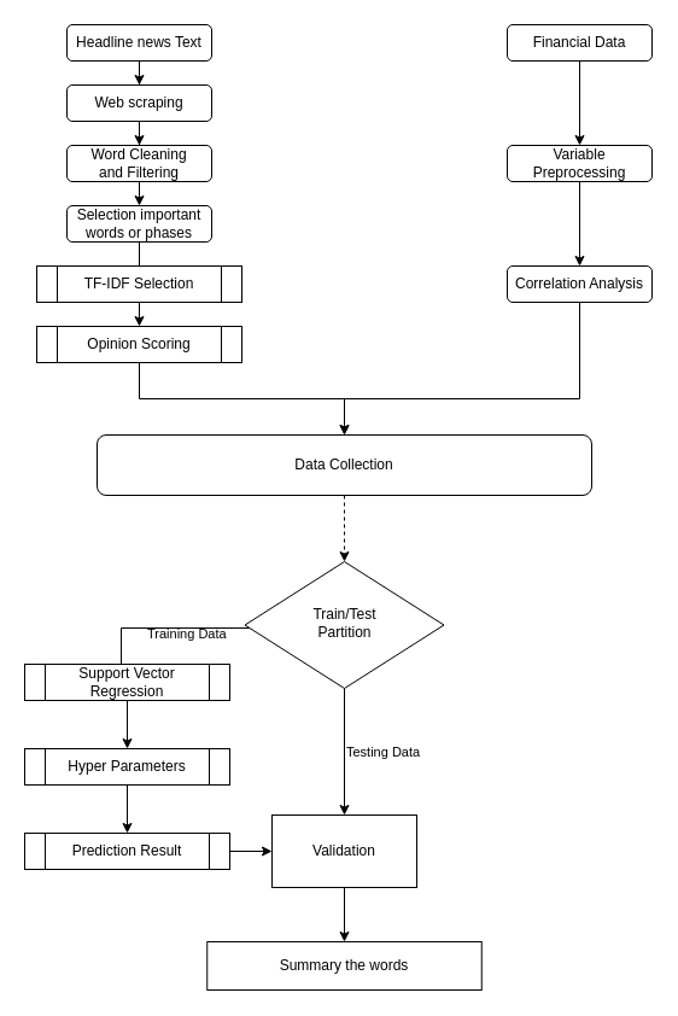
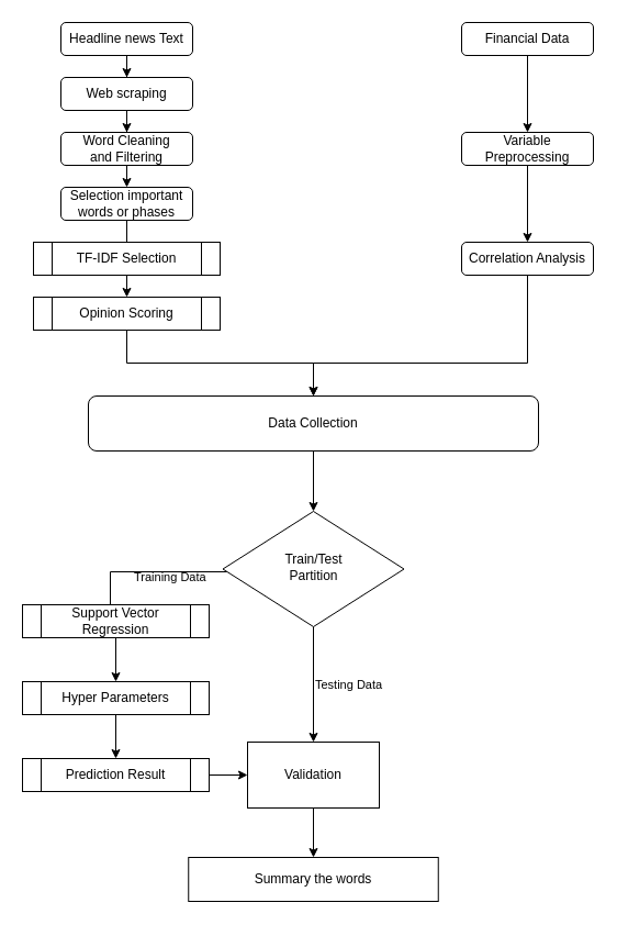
- <mxCell id="16" style="edgeStyle=orthogonalEdgeStyle;rounded=0;orthogonalLoop=1;jettySize=auto;html=1;entryX=0.5;entryY=0;entryDx=0;entryDy=0;dashed=1;" edge="1" parent="1" source="17" target="6"><mxGeometry relative="1" as="geometry" /></mxCell>
+ <mxCell id="16" style="edgeStyle=orthogonalEdgeStyle;rounded=0;orthogonalLoop=1;jettySize=auto;html=1;entryX=0.5;entryY=0;entryDx=0;entryDy=0;" edge="1" parent="1" source="17" target="6"><mxGeometry relative="1" as="geometry" /></mxCell>
